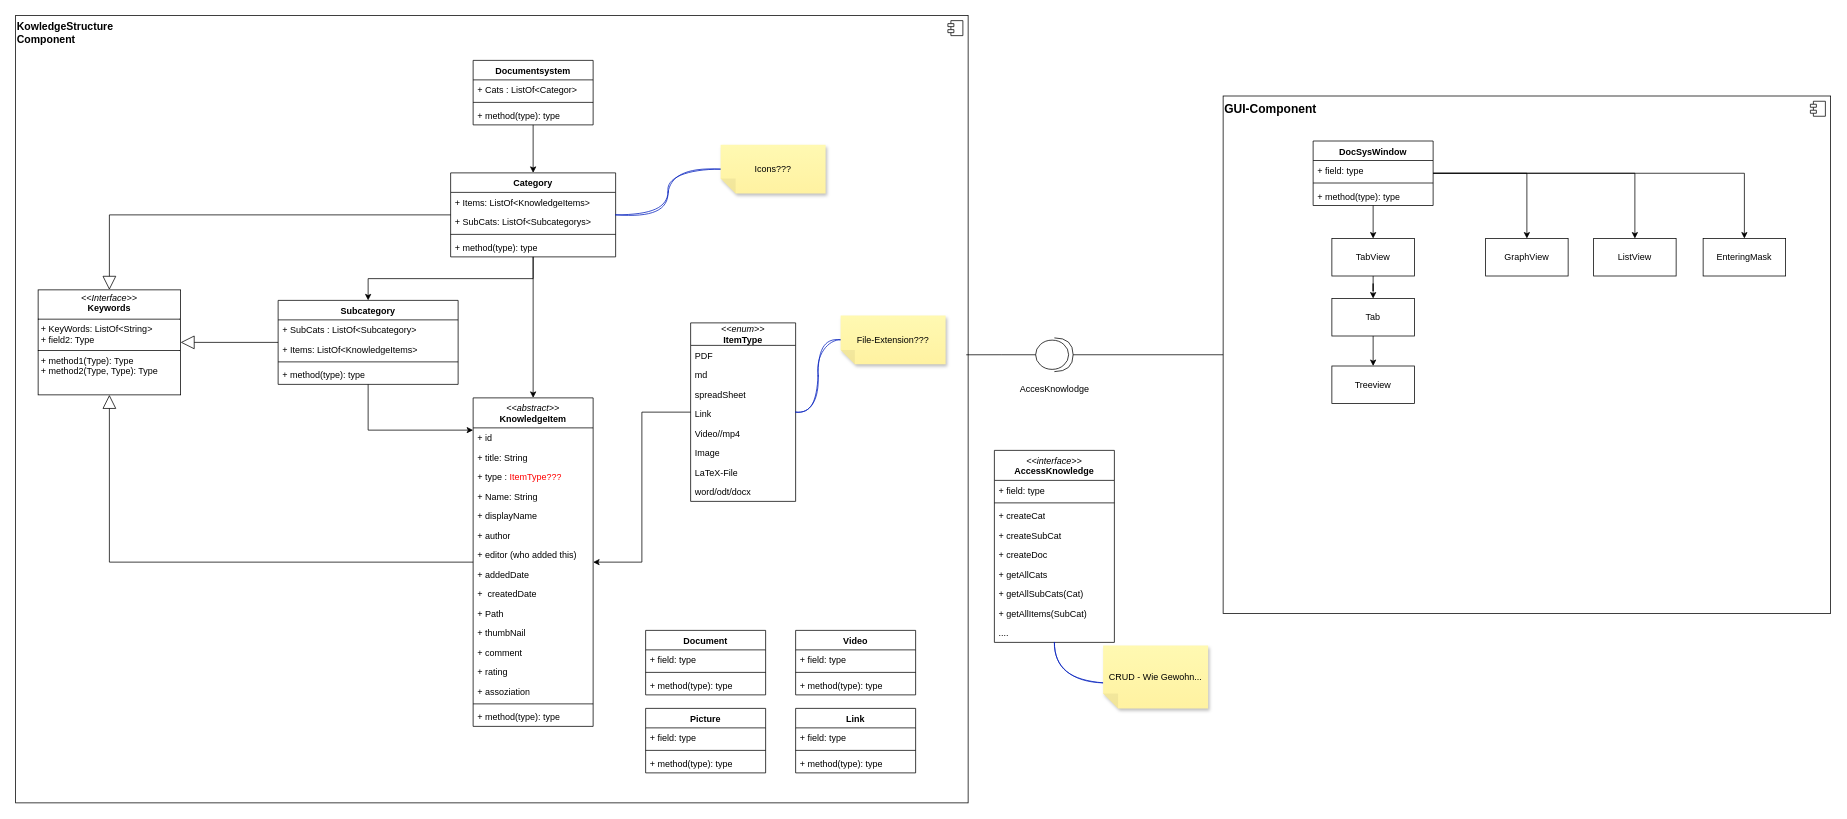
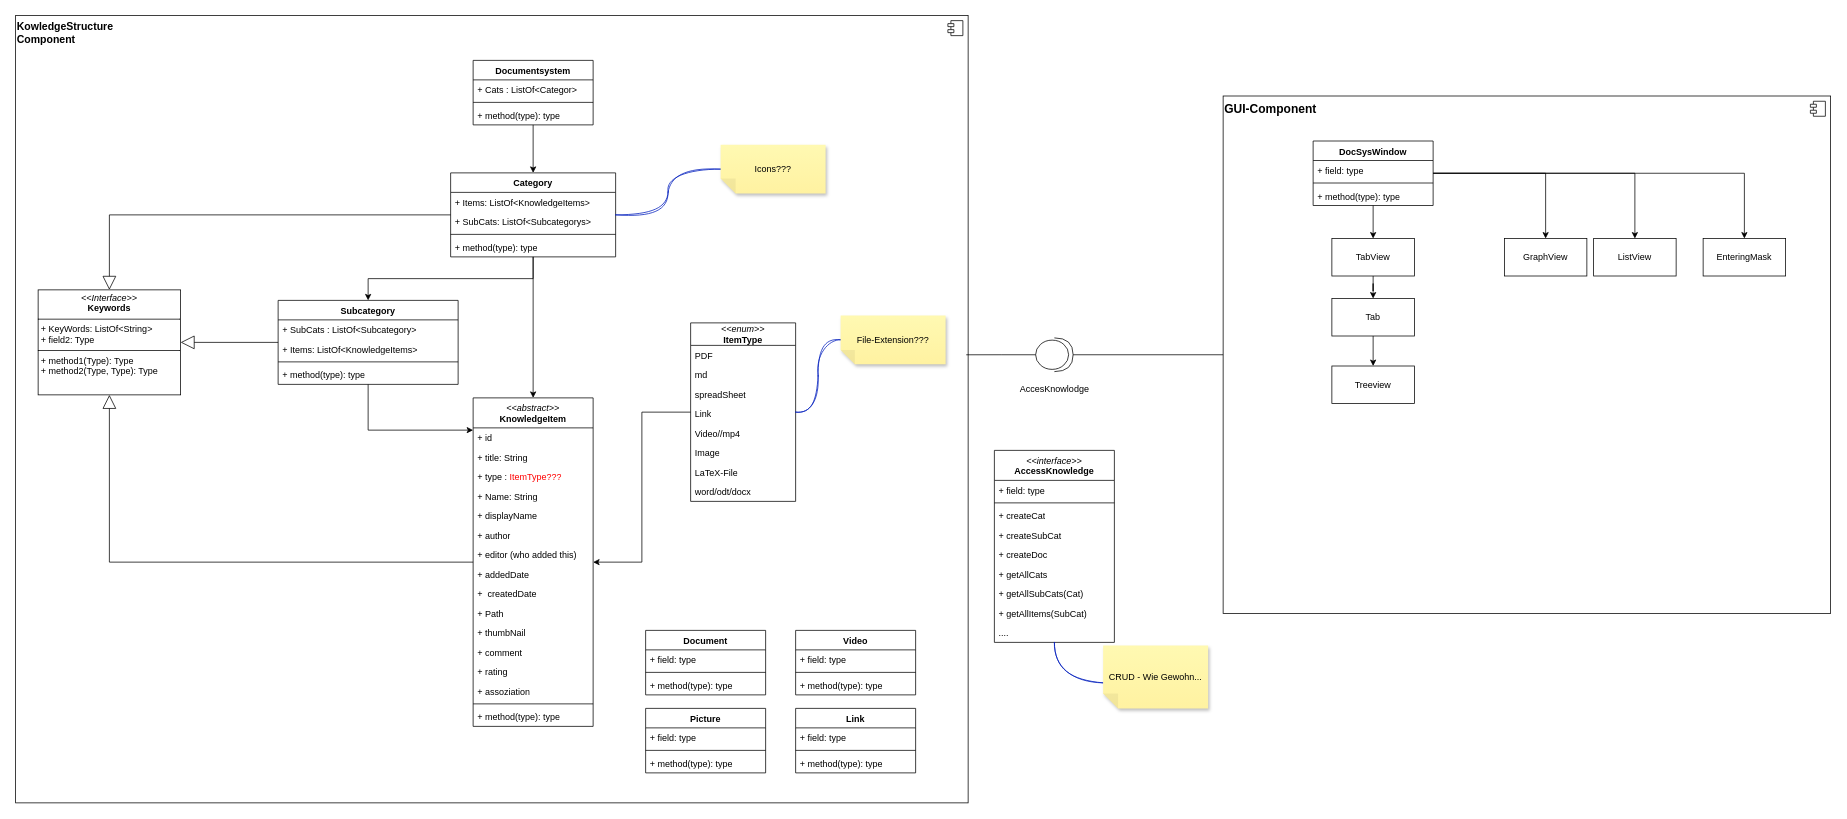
- <mxCell id="18" value="GraphView" style="html=1;whiteSpace=wrap;" vertex="1" parent="2"><mxGeometry x="350" y="190" width="110" height="50" as="geometry" /></mxCell>
+ <mxCell id="18" value="GraphView" style="html=1;whiteSpace=wrap;" vertex="1" parent="2"><mxGeometry x="375" y="190" width="110" height="50" as="geometry" /></mxCell>
